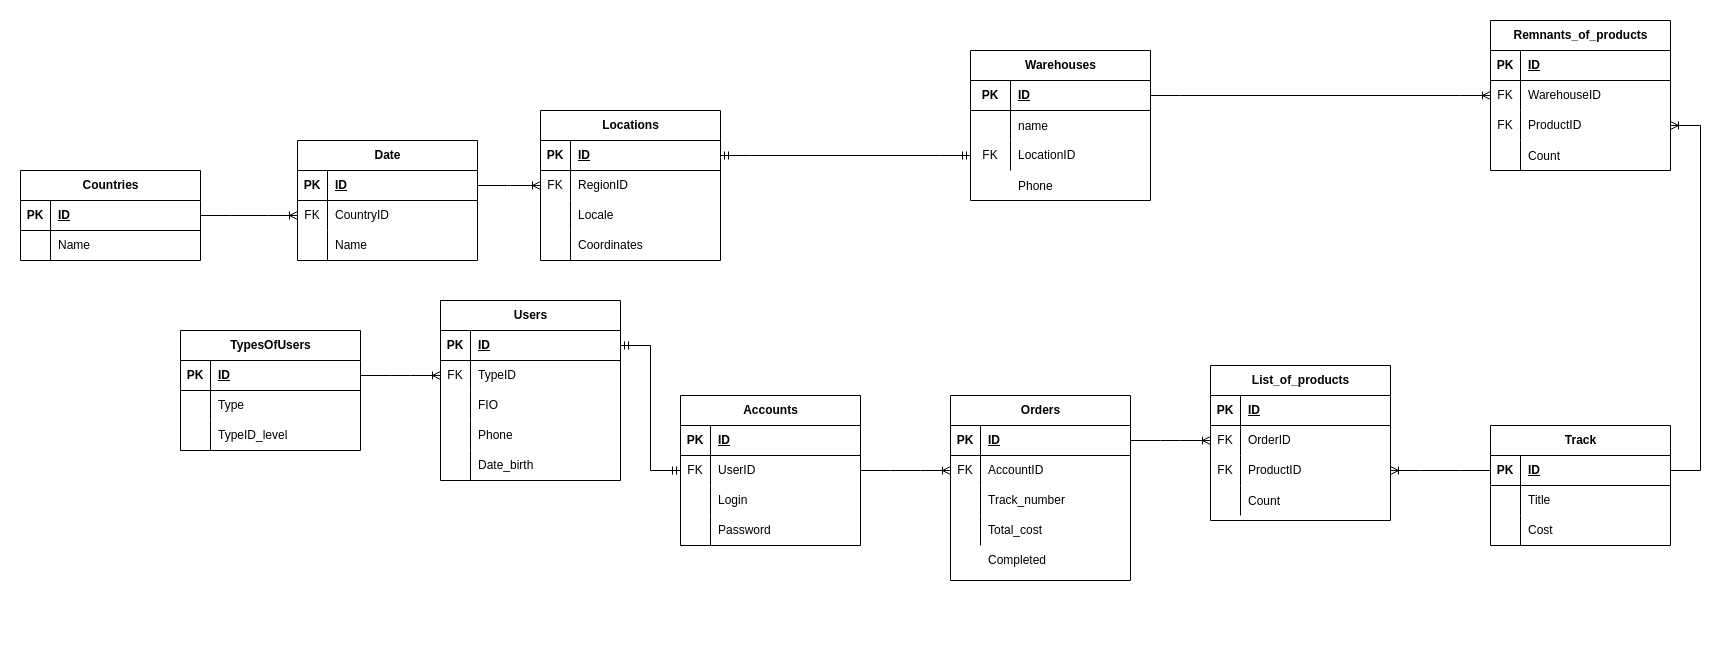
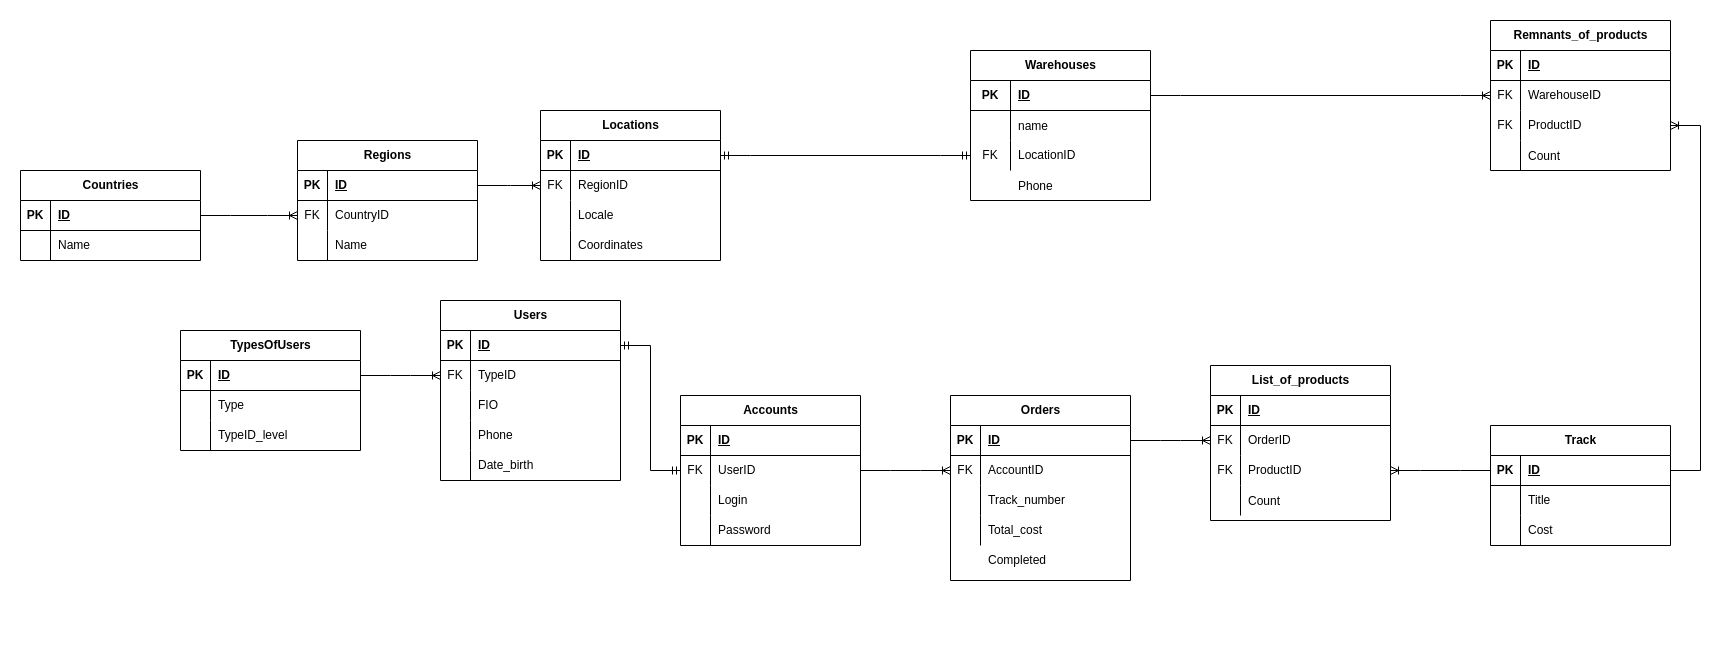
- <mxCell id="28" value="Date" style="shape=table;startSize=30;container=1;collapsible=1;childLayout=tableLayout;fixedRows=1;rowLines=0;fontStyle=1;align=center;resizeLast=1;html=1;" parent="1" vertex="1"><mxGeometry x="297" y="140" width="180" height="120" as="geometry" /></mxCell>
+ <mxCell id="28" value="Regions" style="shape=table;startSize=30;container=1;collapsible=1;childLayout=tableLayout;fixedRows=1;rowLines=0;fontStyle=1;align=center;resizeLast=1;html=1;" parent="1" vertex="1"><mxGeometry x="297" y="140" width="180" height="120" as="geometry" /></mxCell>
